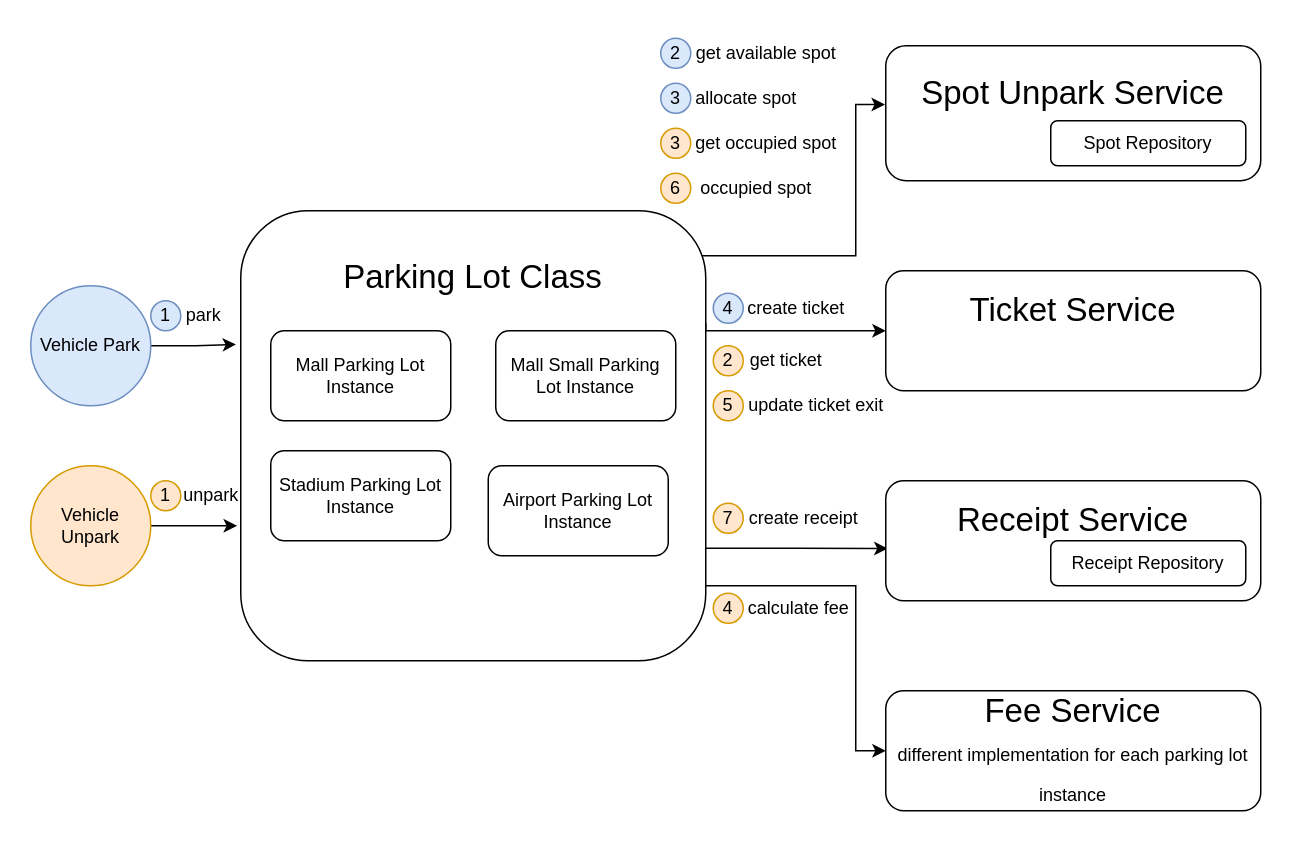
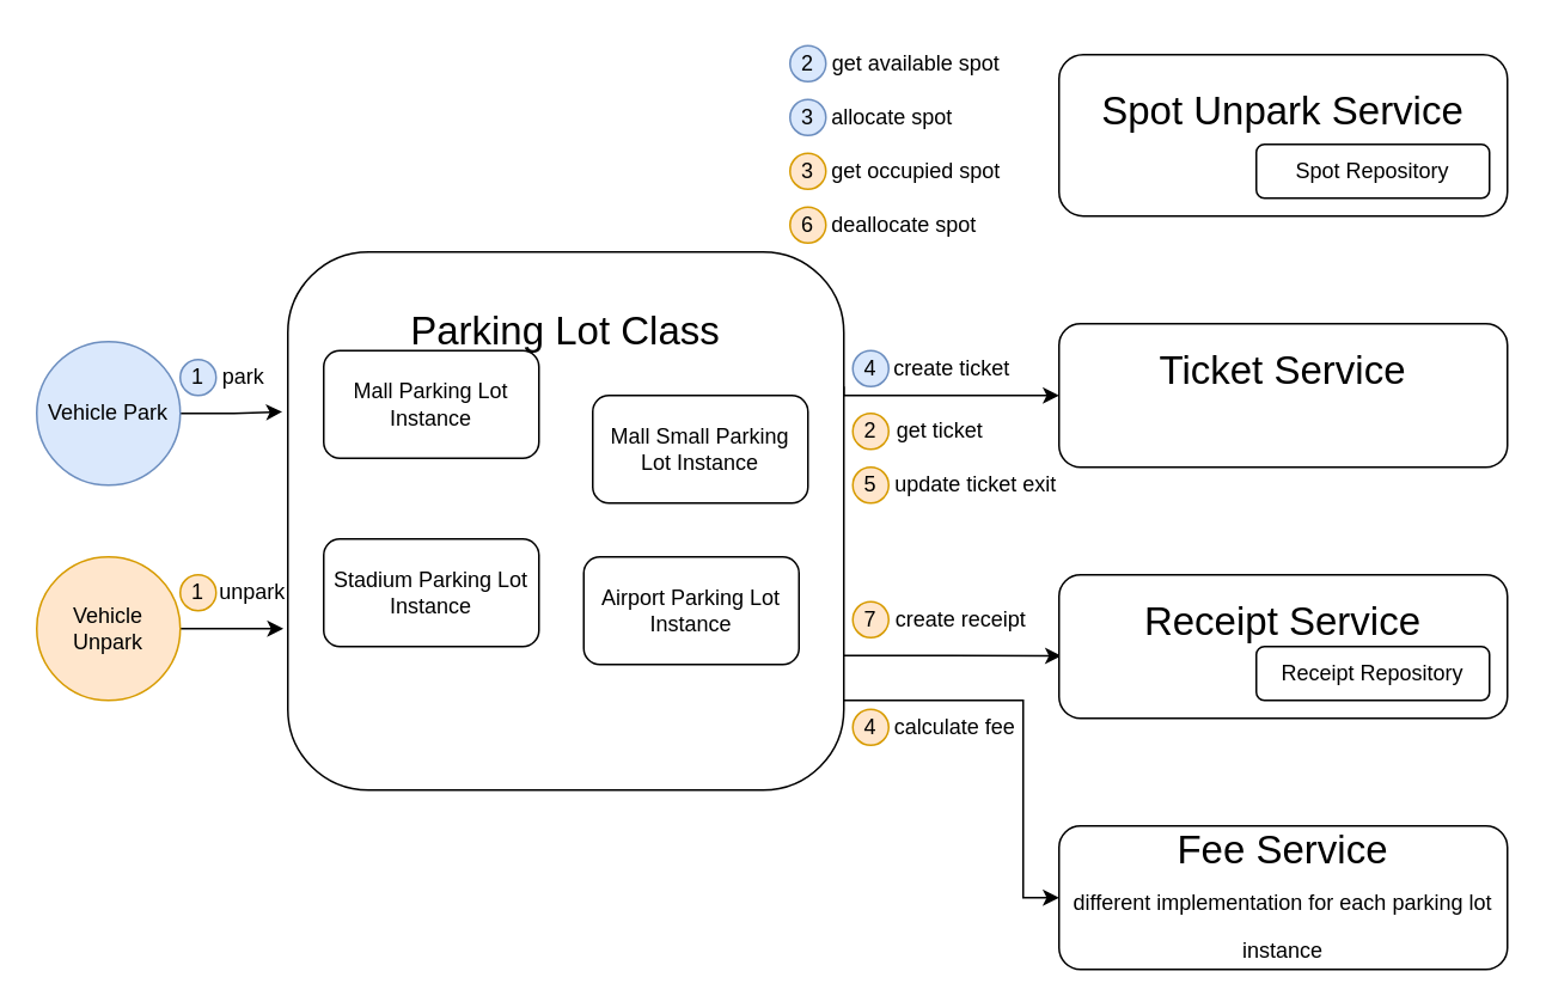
- <mxCell id="40" value="&amp;nbsp; occupied spot" style="text;html=1;align=center;verticalAlign=middle;resizable=0;points=[];autosize=1;strokeColor=none;fillColor=none;fontSize=12;" vertex="1" parent="1"><mxGeometry x="445" y="110" width="110" height="30" as="geometry" /></mxCell>
+ <mxCell id="40" value="&amp;nbsp; deallocate spot" style="text;html=1;align=center;verticalAlign=middle;resizable=0;points=[];autosize=1;strokeColor=none;fillColor=none;fontSize=12;" vertex="1" parent="1"><mxGeometry x="445" y="110" width="110" height="30" as="geometry" /></mxCell>
- <mxCell id="2" style="edgeStyle=orthogonalEdgeStyle;rounded=0;orthogonalLoop=1;jettySize=auto;html=1;exitX=0.75;exitY=0;exitDx=0;exitDy=0;entryX=-0.002;entryY=0.435;entryDx=0;entryDy=0;entryPerimeter=0;fontSize=12;" edge="1" parent="1" source="6" target="11"><mxGeometry relative="1" as="geometry"><Array as="points"><mxPoint x="412" y="140" /><mxPoint x="412" y="170" /><mxPoint x="570" y="170" /><mxPoint x="570" y="69" /></Array></mxGeometry></mxCell>
- <mxCell id="7" value="Mall Parking Lot Instance" style="rounded=1;whiteSpace=wrap;html=1;" vertex="1" parent="1"><mxGeometry x="180" y="220" width="120" height="60" as="geometry" /></mxCell>
+ <mxCell id="7" value="Mall Parking Lot Instance" style="rounded=1;whiteSpace=wrap;html=1;" vertex="1" parent="1"><mxGeometry x="180" y="195" width="120" height="60" as="geometry" /></mxCell>
